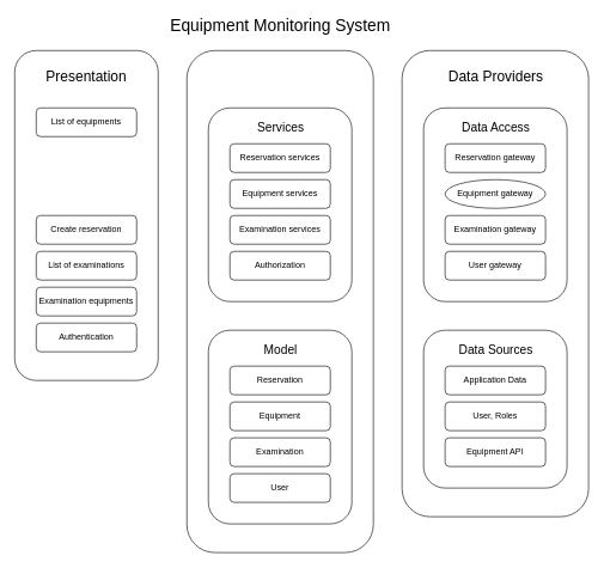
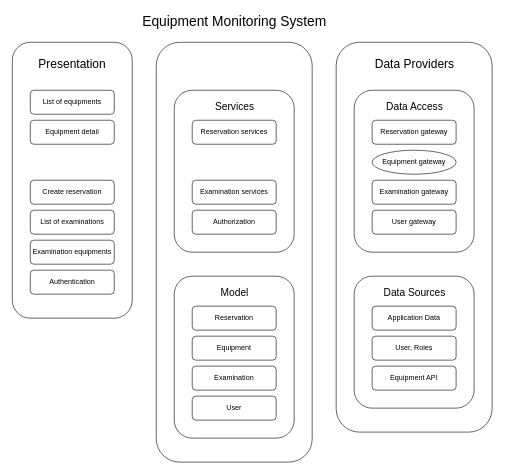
+ <mxCell id="31" value="Equipment detail" style="rounded=1;whiteSpace=wrap;html=1;" parent="1" vertex="1"><mxGeometry x="50" y="200" width="140" height="40" as="geometry" /></mxCell>
- <mxCell id="5" value="Equipment services" style="rounded=1;whiteSpace=wrap;html=1;" parent="1" vertex="1"><mxGeometry x="320" y="250" width="140" height="40" as="geometry" /></mxCell>
